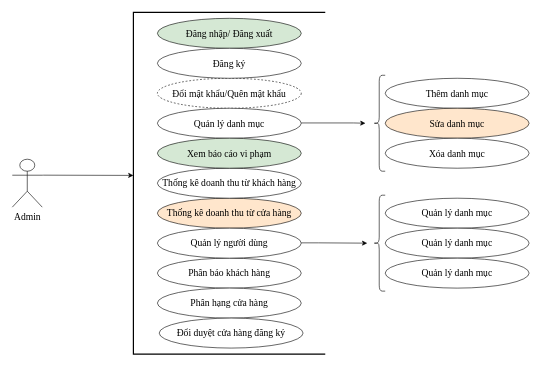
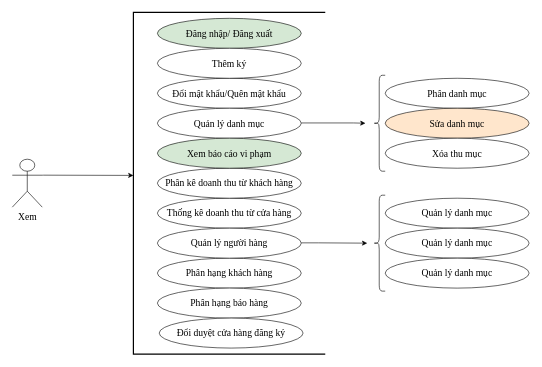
- <mxCell id="13" value="Đăng ký" style="ellipse;whiteSpace=wrap;html=1;fontFamily=Times New Roman;fontSize=16;" parent="1" vertex="1"><mxGeometry x="262" y="80" width="240" height="50" as="geometry" /></mxCell>
+ <mxCell id="13" value="Thêm ký" style="ellipse;whiteSpace=wrap;html=1;fontFamily=Times New Roman;fontSize=16;" parent="1" vertex="1"><mxGeometry x="262" y="80" width="240" height="50" as="geometry" /></mxCell>
- <mxCell id="6" value="Đổi mật khẩu/Quên mật khẩu" style="ellipse;whiteSpace=wrap;html=1;fontFamily=Times New Roman;fontSize=16;dashed=1;" parent="1" vertex="1"><mxGeometry x="262" y="130" width="240" height="50" as="geometry" /></mxCell>
+ <mxCell id="6" value="Đổi mật khẩu/Quên mật khẩu" style="ellipse;whiteSpace=wrap;html=1;fontFamily=Times New Roman;fontSize=16;" parent="1" vertex="1"><mxGeometry x="262" y="130" width="240" height="50" as="geometry" /></mxCell>
- <mxCell id="17" value="Thêm danh mục" style="ellipse;whiteSpace=wrap;html=1;fontFamily=Times New Roman;fontSize=16;" parent="1" vertex="1"><mxGeometry x="642" y="130" width="240" height="50" as="geometry" /></mxCell>
+ <mxCell id="17" value="Phân danh mục" style="ellipse;whiteSpace=wrap;html=1;fontFamily=Times New Roman;fontSize=16;" parent="1" vertex="1"><mxGeometry x="642" y="130" width="240" height="50" as="geometry" /></mxCell>
- <mxCell id="19" value="Xóa danh mục" style="ellipse;whiteSpace=wrap;html=1;fontFamily=Times New Roman;fontSize=16;" parent="1" vertex="1"><mxGeometry x="642" y="230" width="240" height="50" as="geometry" /></mxCell>
+ <mxCell id="19" value="Xóa thu mục" style="ellipse;whiteSpace=wrap;html=1;fontFamily=Times New Roman;fontSize=16;" parent="1" vertex="1"><mxGeometry x="642" y="230" width="240" height="50" as="geometry" /></mxCell>
- <mxCell id="9" value="Thống kê doanh thu từ khách hàng" style="ellipse;whiteSpace=wrap;html=1;fontFamily=Times New Roman;fontSize=16;" parent="1" vertex="1"><mxGeometry x="262" y="280" width="240" height="50" as="geometry" /></mxCell>
+ <mxCell id="9" value="Phân kê doanh thu từ khách hàng" style="ellipse;whiteSpace=wrap;html=1;fontFamily=Times New Roman;fontSize=16;" parent="1" vertex="1"><mxGeometry x="262" y="280" width="240" height="50" as="geometry" /></mxCell>
- <mxCell id="8" value="Thống kê doanh thu từ cửa hàng" style="ellipse;whiteSpace=wrap;html=1;fontFamily=Times New Roman;fontSize=16;fillColor=#ffe6cc;" parent="1" vertex="1"><mxGeometry x="262" y="330" width="240" height="50" as="geometry" /></mxCell>
+ <mxCell id="8" value="Thống kê doanh thu từ cửa hàng" style="ellipse;whiteSpace=wrap;html=1;fontFamily=Times New Roman;fontSize=16;" parent="1" vertex="1"><mxGeometry x="262" y="330" width="240" height="50" as="geometry" /></mxCell>
- <mxCell id="3" value="Admin" style="shape=umlActor;verticalLabelPosition=bottom;verticalAlign=top;html=1;outlineConnect=0;fontFamily=Times New Roman;fontSize=16;" parent="1" vertex="1"><mxGeometry x="20" y="265" width="50" height="80" as="geometry" /></mxCell>
+ <mxCell id="3" value="Xem" style="shape=umlActor;verticalLabelPosition=bottom;verticalAlign=top;html=1;outlineConnect=0;fontFamily=Times New Roman;fontSize=16;" parent="1" vertex="1"><mxGeometry x="20" y="265" width="50" height="80" as="geometry" /></mxCell>
- <mxCell id="14" value="Quản lý người dùng" style="ellipse;whiteSpace=wrap;html=1;fontFamily=Times New Roman;fontSize=16;" parent="1" vertex="1"><mxGeometry x="262" y="380" width="240" height="50" as="geometry" /></mxCell>
+ <mxCell id="14" value="Quản lý người hàng" style="ellipse;whiteSpace=wrap;html=1;fontFamily=Times New Roman;fontSize=16;" parent="1" vertex="1"><mxGeometry x="262" y="380" width="240" height="50" as="geometry" /></mxCell>
- <mxCell id="10" value="Phân báo khách hàng" style="ellipse;whiteSpace=wrap;html=1;fontFamily=Times New Roman;fontSize=16;" parent="1" vertex="1"><mxGeometry x="262" y="430" width="240" height="50" as="geometry" /></mxCell>
+ <mxCell id="10" value="Phân hạng khách hàng" style="ellipse;whiteSpace=wrap;html=1;fontFamily=Times New Roman;fontSize=16;" parent="1" vertex="1"><mxGeometry x="262" y="430" width="240" height="50" as="geometry" /></mxCell>
- <mxCell id="11" value="Phân hạng cửa hàng" style="ellipse;whiteSpace=wrap;html=1;fontFamily=Times New Roman;fontSize=16;" parent="1" vertex="1"><mxGeometry x="262" y="480" width="240" height="50" as="geometry" /></mxCell>
+ <mxCell id="11" value="Phân hạng báo hàng" style="ellipse;whiteSpace=wrap;html=1;fontFamily=Times New Roman;fontSize=16;" parent="1" vertex="1"><mxGeometry x="262" y="480" width="240" height="50" as="geometry" /></mxCell>
